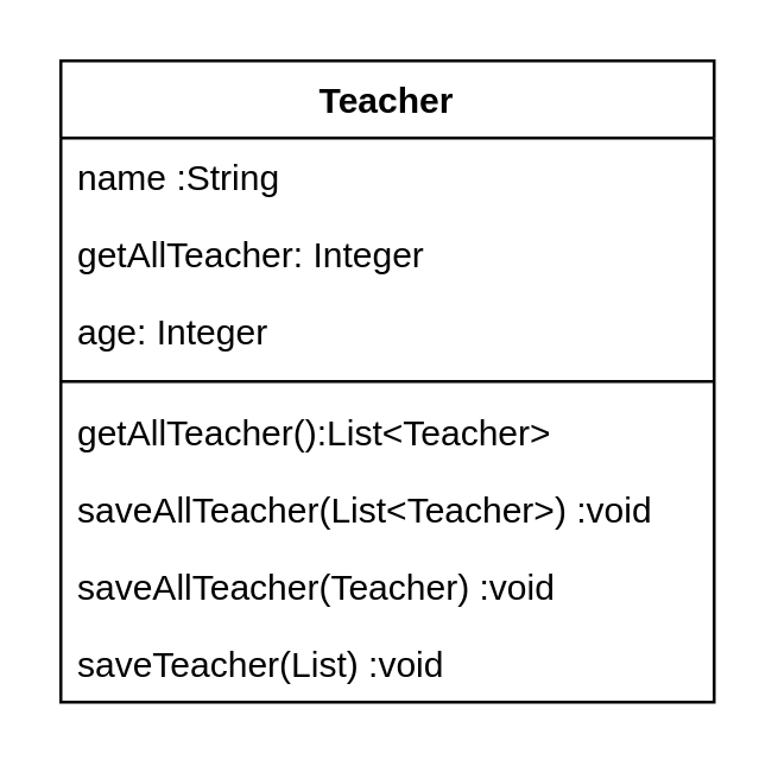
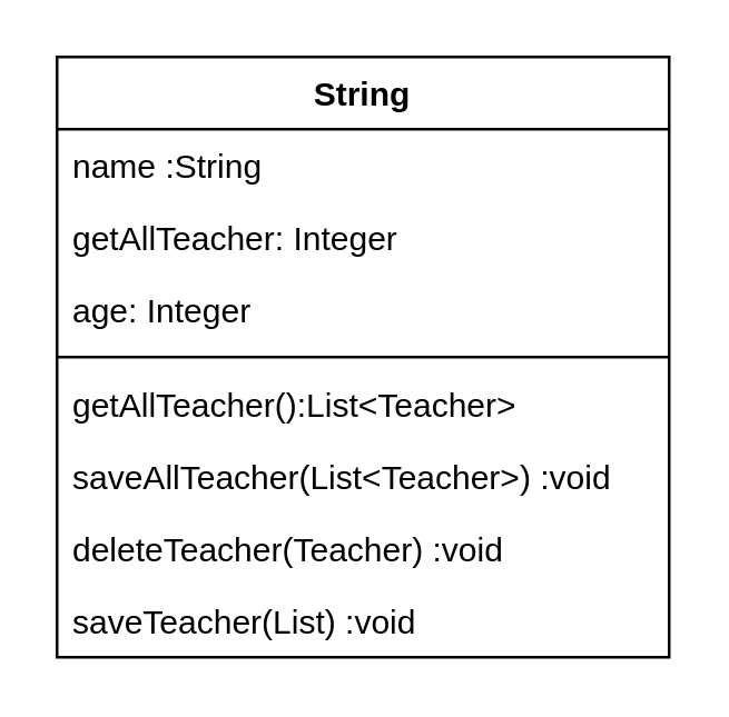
- <mxCell id="2" value="Teacher" style="swimlane;fontStyle=1;align=center;verticalAlign=top;childLayout=stackLayout;horizontal=1;startSize=26;horizontalStack=0;resizeParent=1;resizeParentMax=0;resizeLast=0;collapsible=1;marginBottom=0;" vertex="1" parent="1"><mxGeometry x="20" y="20" width="220" height="216" as="geometry" /></mxCell>
+ <mxCell id="2" value="String" style="swimlane;fontStyle=1;align=center;verticalAlign=top;childLayout=stackLayout;horizontal=1;startSize=26;horizontalStack=0;resizeParent=1;resizeParentMax=0;resizeLast=0;collapsible=1;marginBottom=0;" vertex="1" parent="1"><mxGeometry x="20" y="20" width="220" height="216" as="geometry" /></mxCell>
- <mxCell id="9" value="saveAllTeacher(Teacher) :void" style="text;strokeColor=none;fillColor=none;align=left;verticalAlign=top;spacingLeft=4;spacingRight=4;overflow=hidden;rotatable=0;points=[[0,0.5],[1,0.5]];portConstraint=eastwest;" vertex="1" parent="2"><mxGeometry y="164" width="220" height="26" as="geometry" /></mxCell>
+ <mxCell id="9" value="deleteTeacher(Teacher) :void" style="text;strokeColor=none;fillColor=none;align=left;verticalAlign=top;spacingLeft=4;spacingRight=4;overflow=hidden;rotatable=0;points=[[0,0.5],[1,0.5]];portConstraint=eastwest;" vertex="1" parent="2"><mxGeometry y="164" width="220" height="26" as="geometry" /></mxCell>
